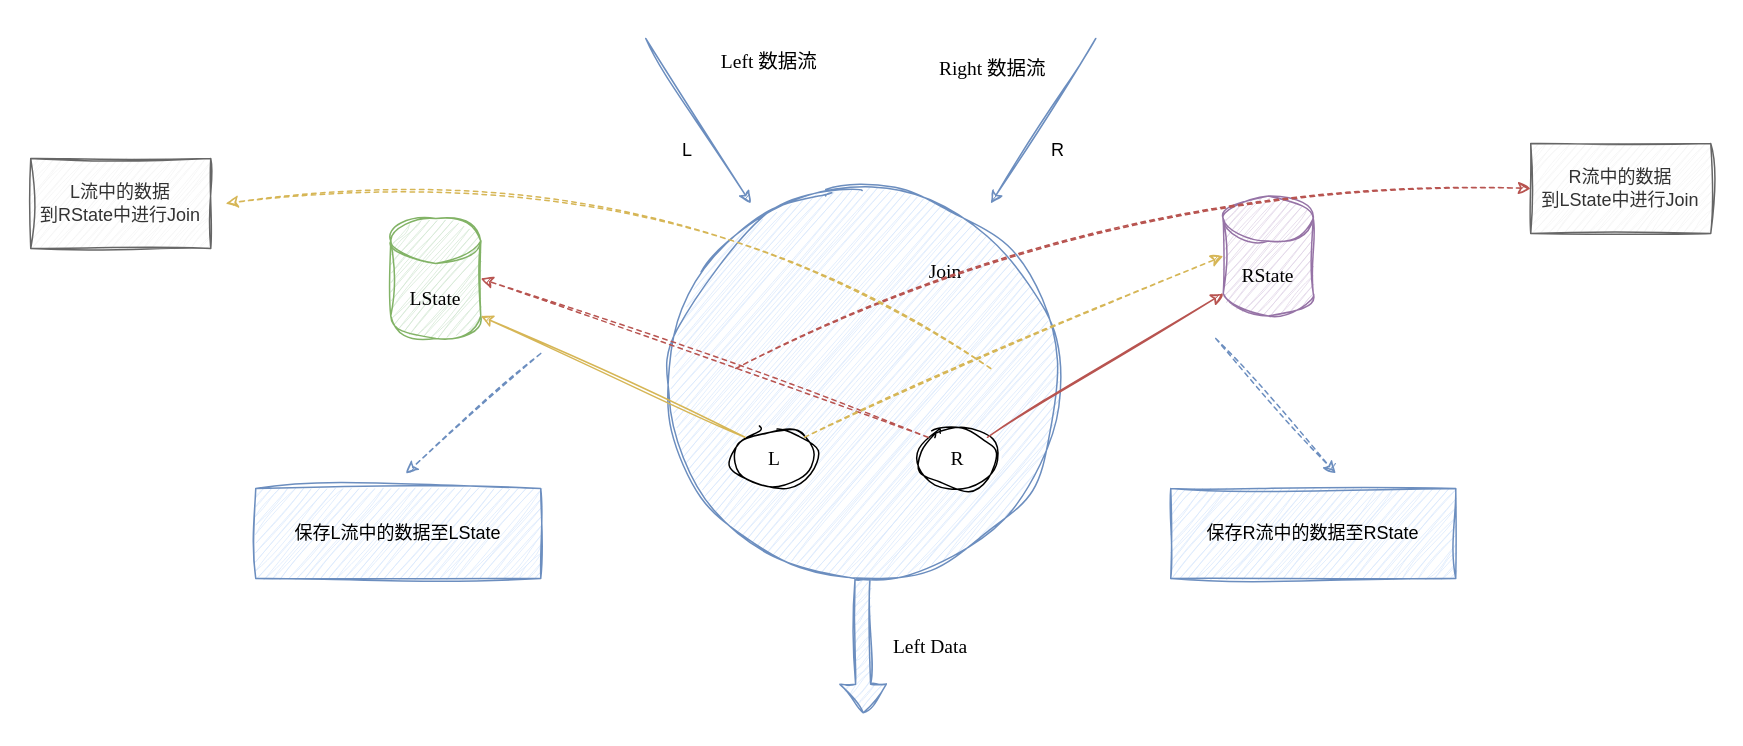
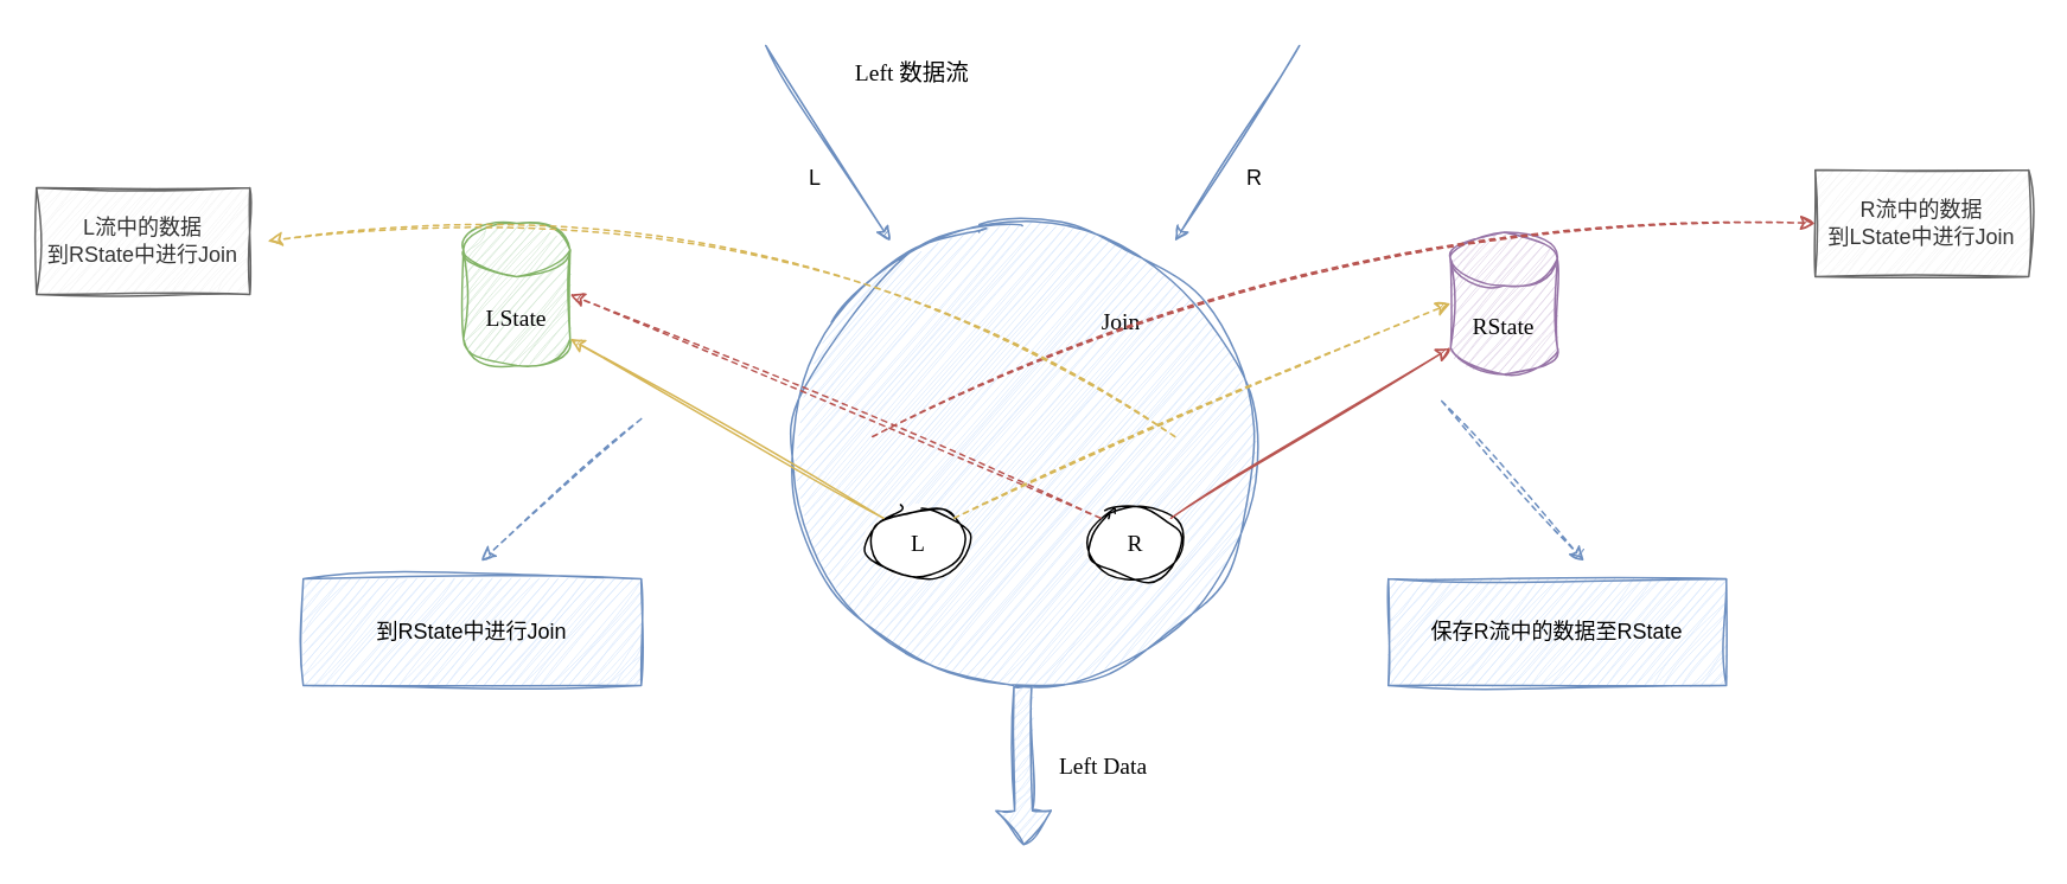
- <mxCell id="11" value="Right 数据流" style="text;html=1;strokeColor=none;fillColor=none;align=center;verticalAlign=middle;whiteSpace=wrap;rounded=0;fontFamily=Comic Sans MS;fontSize=13;sketch=1;curveFitting=1;jiggle=2;" parent="1" vertex="1"><mxGeometry x="620" y="25" width="83" height="40" as="geometry" /></mxCell>
- <mxCell id="8" value="LState" style="shape=cylinder3;whiteSpace=wrap;html=1;boundedLbl=1;backgroundOutline=1;size=15;fontFamily=Comic Sans MS;fontSize=13;sketch=1;curveFitting=1;jiggle=2;fillColor=#d5e8d4;strokeColor=#82b366;" parent="1" vertex="1"><mxGeometry x="260" y="145" width="60" height="80" as="geometry" /></mxCell>
+ <mxCell id="8" value="LState" style="shape=cylinder3;whiteSpace=wrap;html=1;boundedLbl=1;backgroundOutline=1;size=15;fontFamily=Comic Sans MS;fontSize=13;sketch=1;curveFitting=1;jiggle=2;fillColor=#d5e8d4;strokeColor=#82b366;" parent="1" vertex="1"><mxGeometry x="260" y="125" width="60" height="80" as="geometry" /></mxCell>
- <mxCell id="18" value="保存L流中的数据至LState" style="rounded=0;whiteSpace=wrap;html=1;sketch=1;curveFitting=1;jiggle=2;fillColor=#dae8fc;strokeColor=#6c8ebf;" parent="1" vertex="1"><mxGeometry x="170" y="325" width="190" height="60" as="geometry" /></mxCell>
+ <mxCell id="18" value="到RState中进行Join" style="rounded=0;whiteSpace=wrap;html=1;sketch=1;curveFitting=1;jiggle=2;fillColor=#dae8fc;strokeColor=#6c8ebf;" parent="1" vertex="1"><mxGeometry x="170" y="325" width="190" height="60" as="geometry" /></mxCell>
